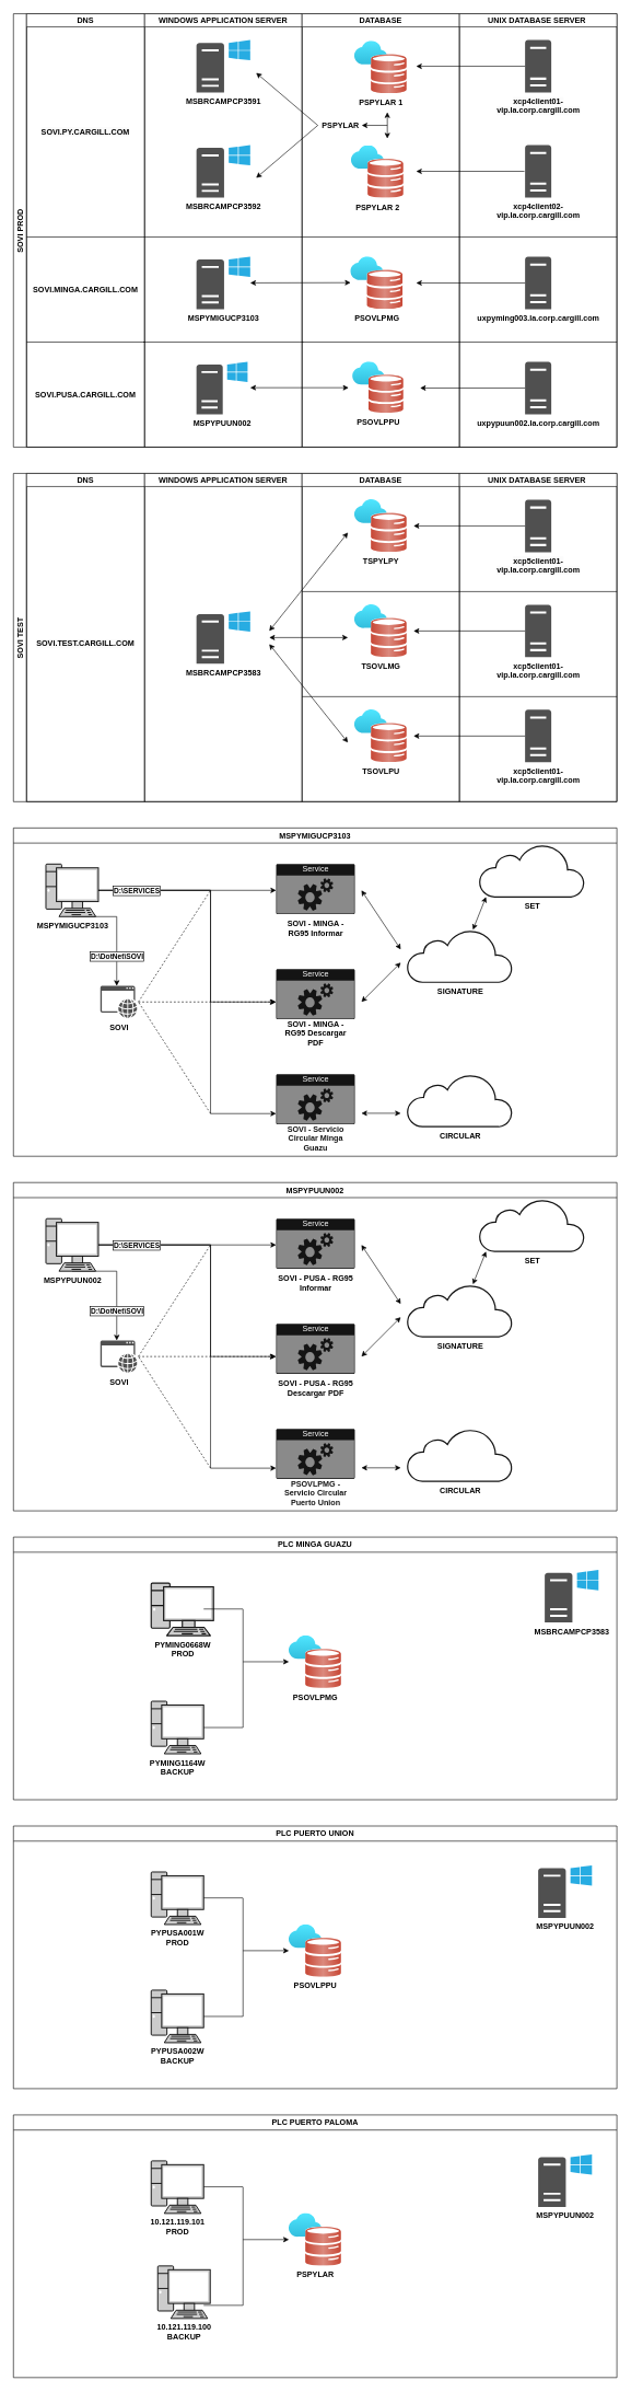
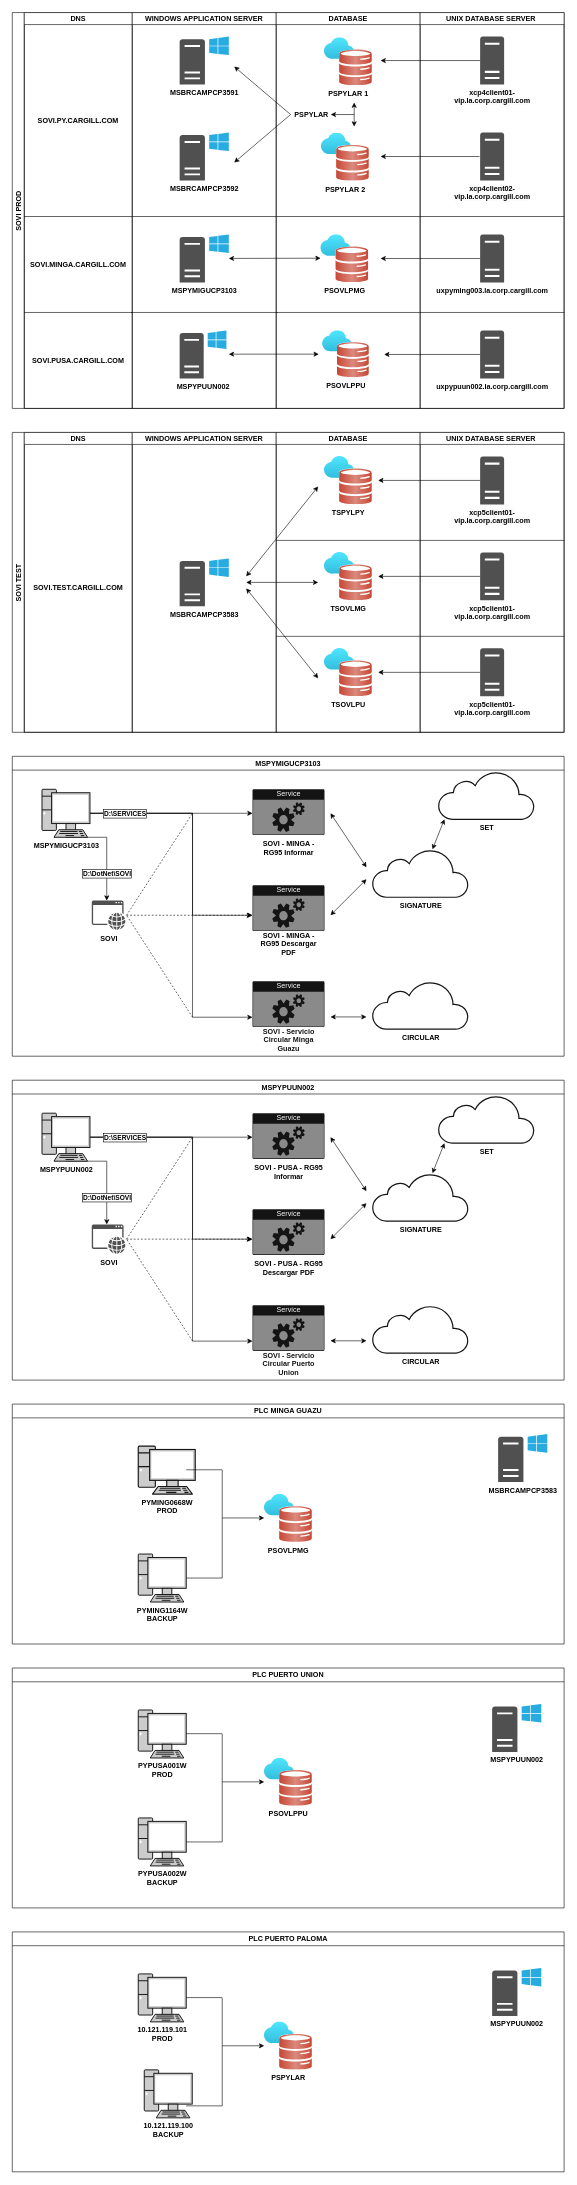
- <mxCell id="109" value="PSOVLPMG - Servicio Circular Puerto Union" style="text;html=1;align=center;verticalAlign=middle;whiteSpace=wrap;rounded=0;fillColor=none;strokeColor=none;fontColor=light-dark(#141414,#EDEDED);labelBorderColor=none;fontStyle=1" vertex="1" parent="107"><mxGeometry y="76.364" width="120" height="43.636" as="geometry" /></mxCell>
+ <mxCell id="109" value="SOVI - Servicio Circular Puerto Union" style="text;html=1;align=center;verticalAlign=middle;whiteSpace=wrap;rounded=0;fillColor=none;strokeColor=none;fontColor=light-dark(#141414,#EDEDED);labelBorderColor=none;fontStyle=1" vertex="1" parent="107"><mxGeometry y="76.364" width="120" height="43.636" as="geometry" /></mxCell>
